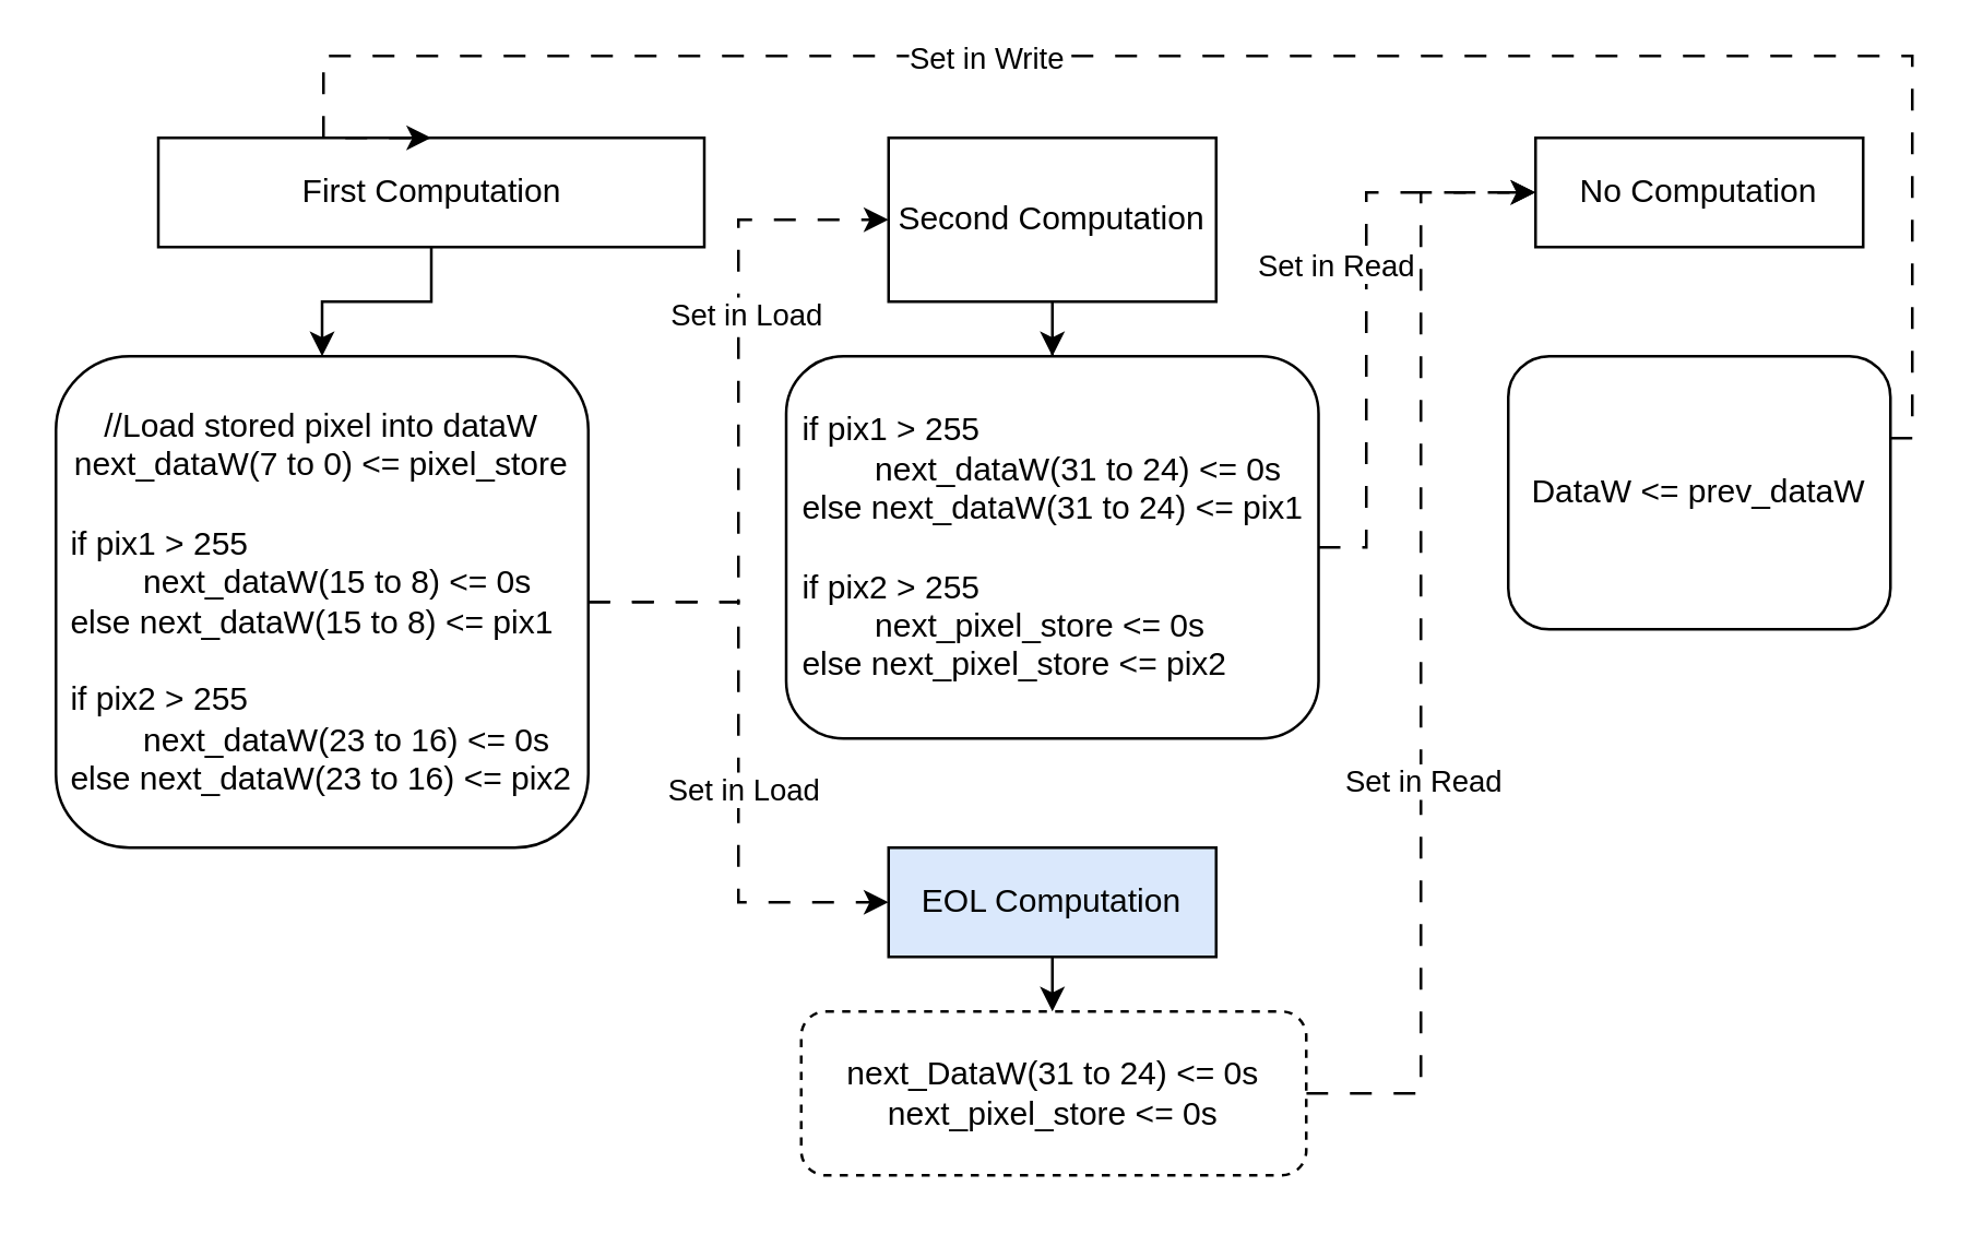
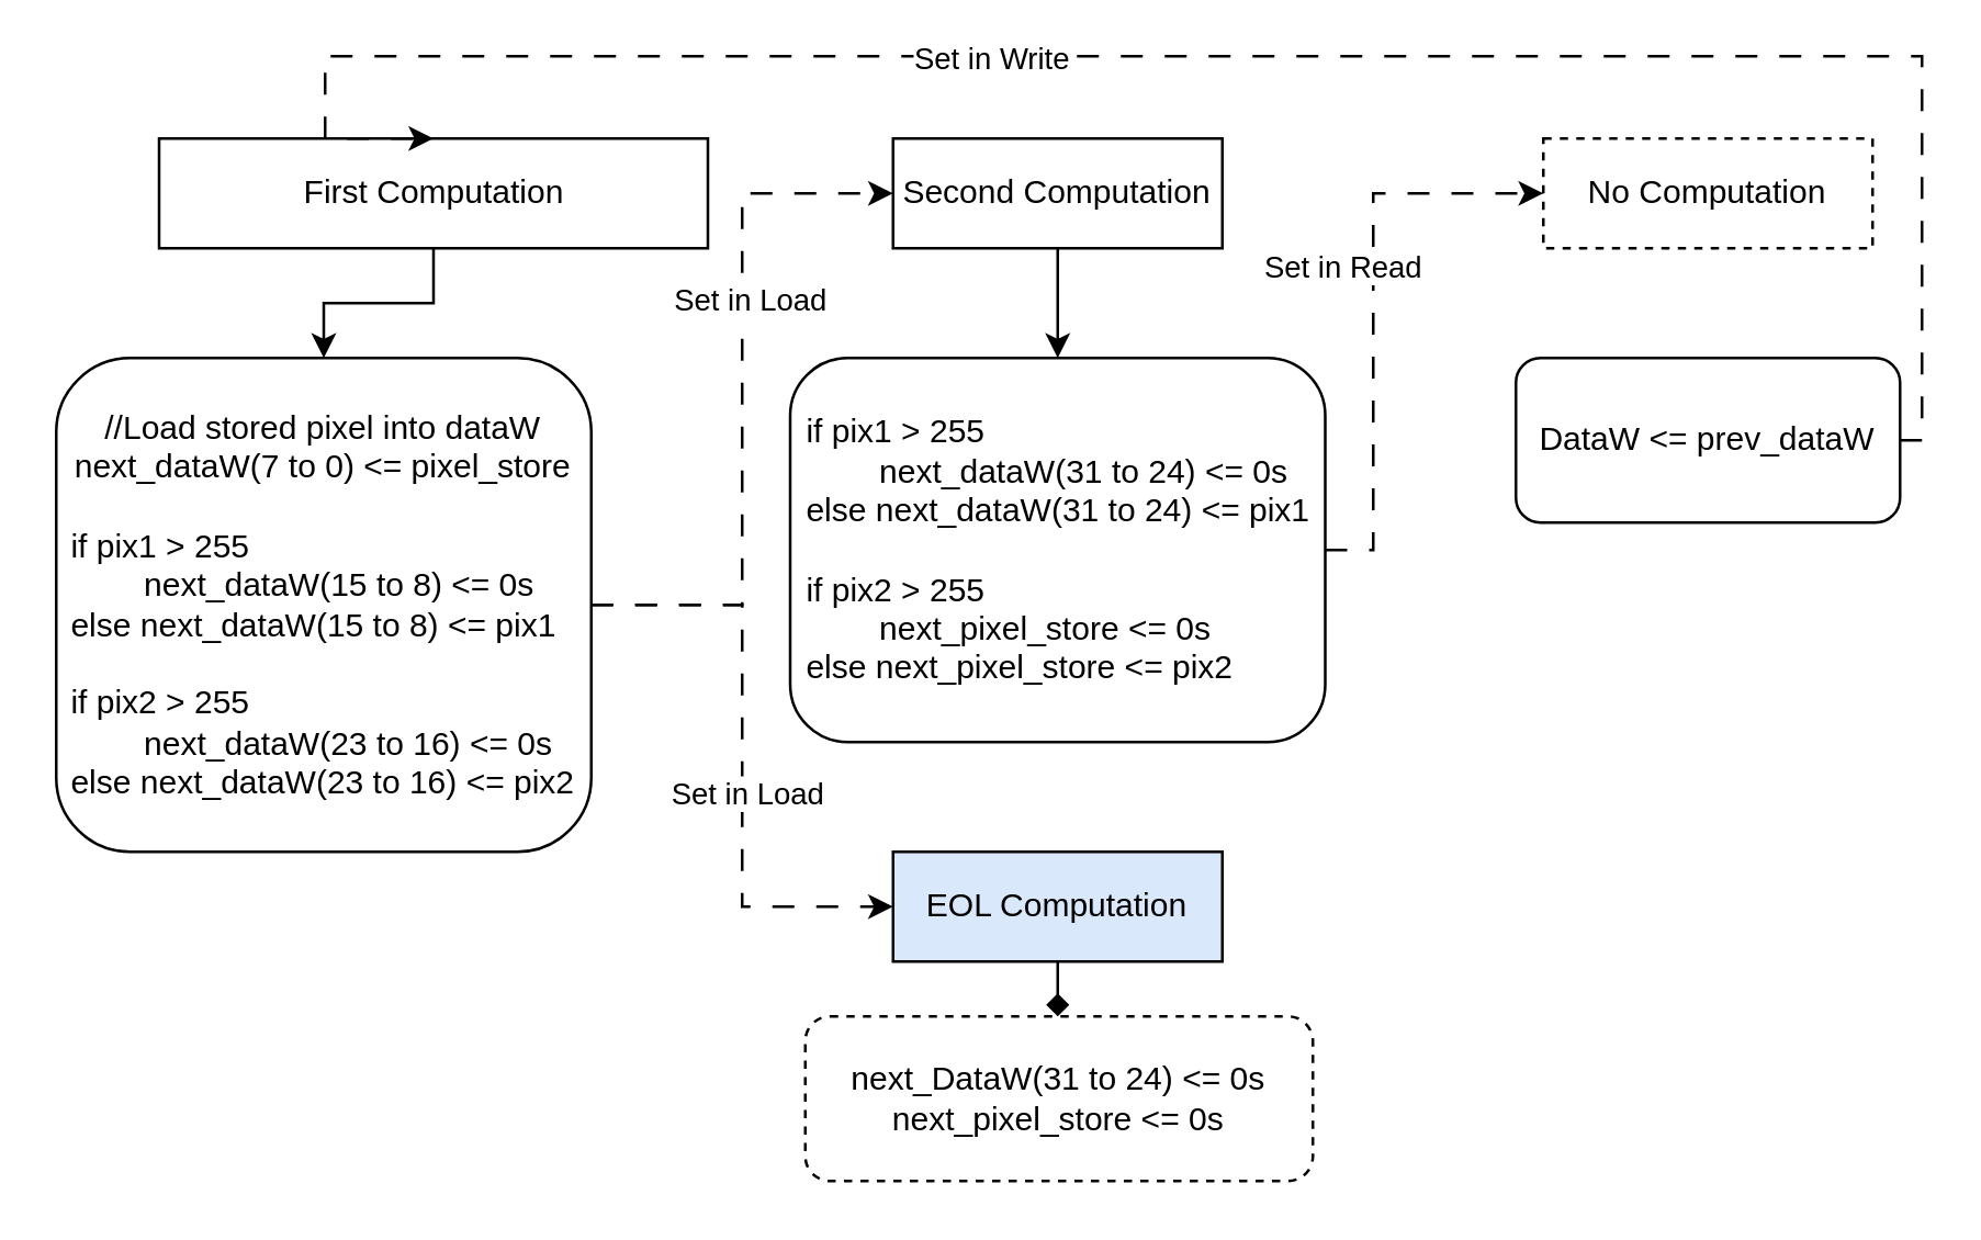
- <mxCell id="6" value="No Computation" style="rounded=0;whiteSpace=wrap;html=1;" vertex="1" parent="1"><mxGeometry x="562" y="50" width="120" height="40" as="geometry" /></mxCell>
+ <mxCell id="6" value="No Computation" style="rounded=0;whiteSpace=wrap;html=1;dashed=1;" vertex="1" parent="1"><mxGeometry x="562" y="50" width="120" height="40" as="geometry" /></mxCell>
- <mxCell id="3" value="Second Computation" style="rounded=0;whiteSpace=wrap;html=1;" vertex="1" parent="1"><mxGeometry x="325" y="50" width="120" height="60" as="geometry" /></mxCell>
+ <mxCell id="3" value="Second Computation" style="rounded=0;whiteSpace=wrap;html=1;" vertex="1" parent="1"><mxGeometry x="325" y="50" width="120" height="40" as="geometry" /></mxCell>
- <mxCell id="17" value="DataW &amp;lt;= prev_dataW" style="rounded=1;whiteSpace=wrap;html=1;" vertex="1" parent="1"><mxGeometry x="552" y="130" width="140" height="100" as="geometry" /></mxCell>
+ <mxCell id="17" value="DataW &amp;lt;= prev_dataW" style="rounded=1;whiteSpace=wrap;html=1;" vertex="1" parent="1"><mxGeometry x="552" y="130" width="140" height="60" as="geometry" /></mxCell>
- <mxCell id="20" style="edgeStyle=orthogonalEdgeStyle;rounded=0;orthogonalLoop=1;jettySize=auto;html=1;entryX=0;entryY=0.5;entryDx=0;entryDy=0;dashed=1;dashPattern=8 8;exitX=1;exitY=0.5;exitDx=0;exitDy=0;" edge="1" parent="1" source="22" target="6"><mxGeometry relative="1" as="geometry"><mxPoint x="510" y="400" as="sourcePoint" /><Array as="points"><mxPoint x="520" y="400" /><mxPoint x="520" y="70" /></Array></mxGeometry></mxCell>
- <mxCell id="21" value="Set in Read" style="edgeLabel;html=1;align=center;verticalAlign=middle;resizable=0;points=[];" vertex="1" connectable="0" parent="20"><mxGeometry x="-0.243" relative="1" as="geometry"><mxPoint as="offset" /></mxGeometry></mxCell>
- <mxCell id="18" value="" style="edgeStyle=orthogonalEdgeStyle;rounded=0;orthogonalLoop=1;jettySize=auto;html=1;" edge="1" parent="1" source="19" target="22"><mxGeometry relative="1" as="geometry" /></mxCell>
+ <mxCell id="18" value="" style="edgeStyle=orthogonalEdgeStyle;rounded=0;orthogonalLoop=1;jettySize=auto;html=1;endArrow=diamond;" edge="1" parent="1" source="19" target="22"><mxGeometry relative="1" as="geometry" /></mxCell>
